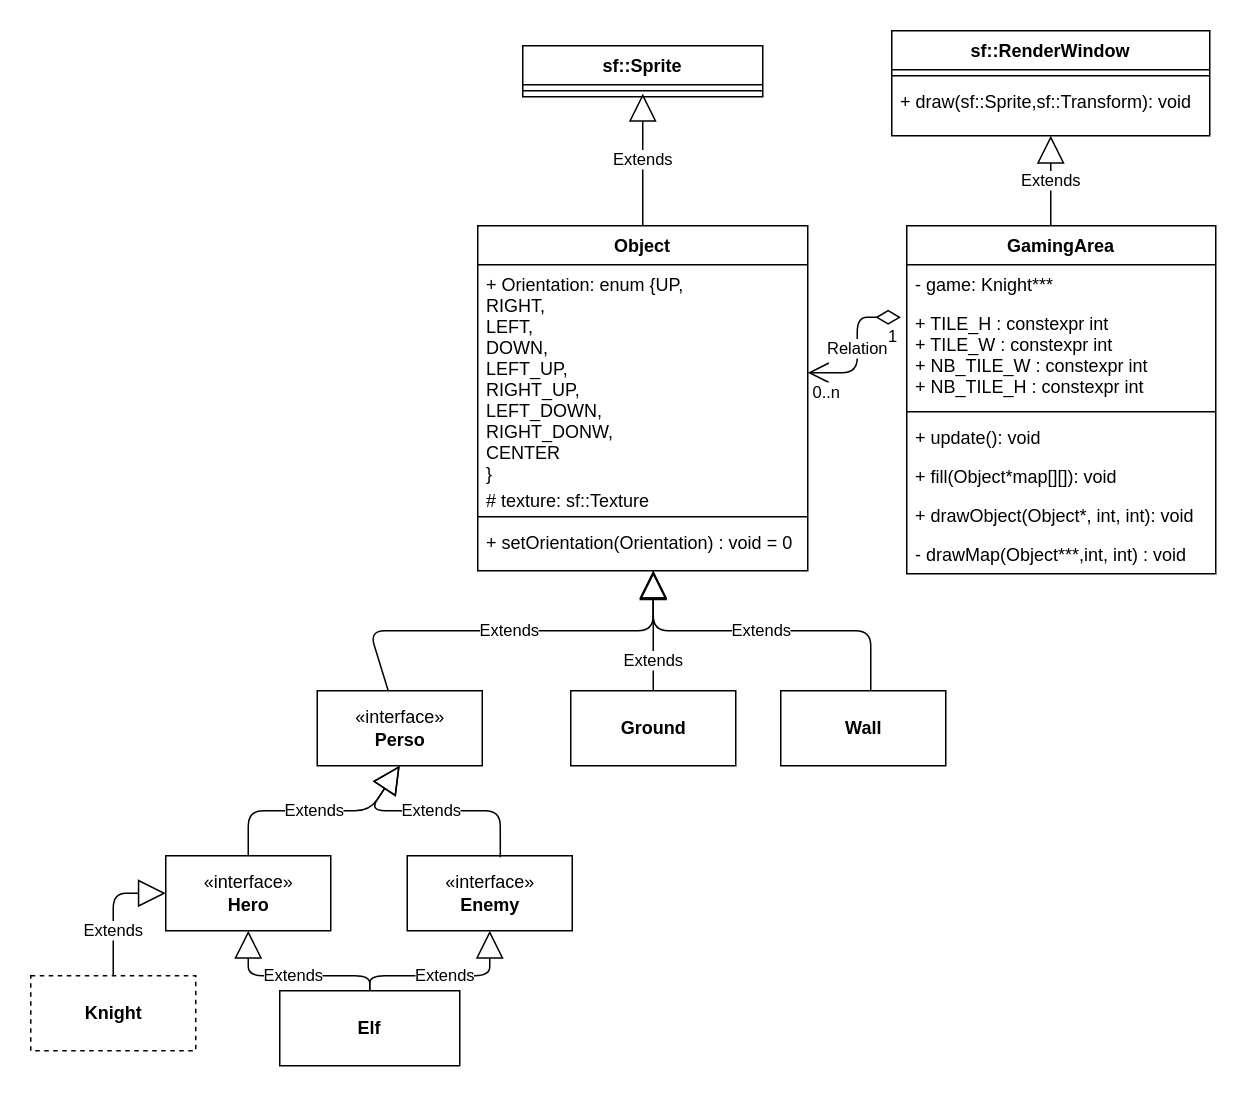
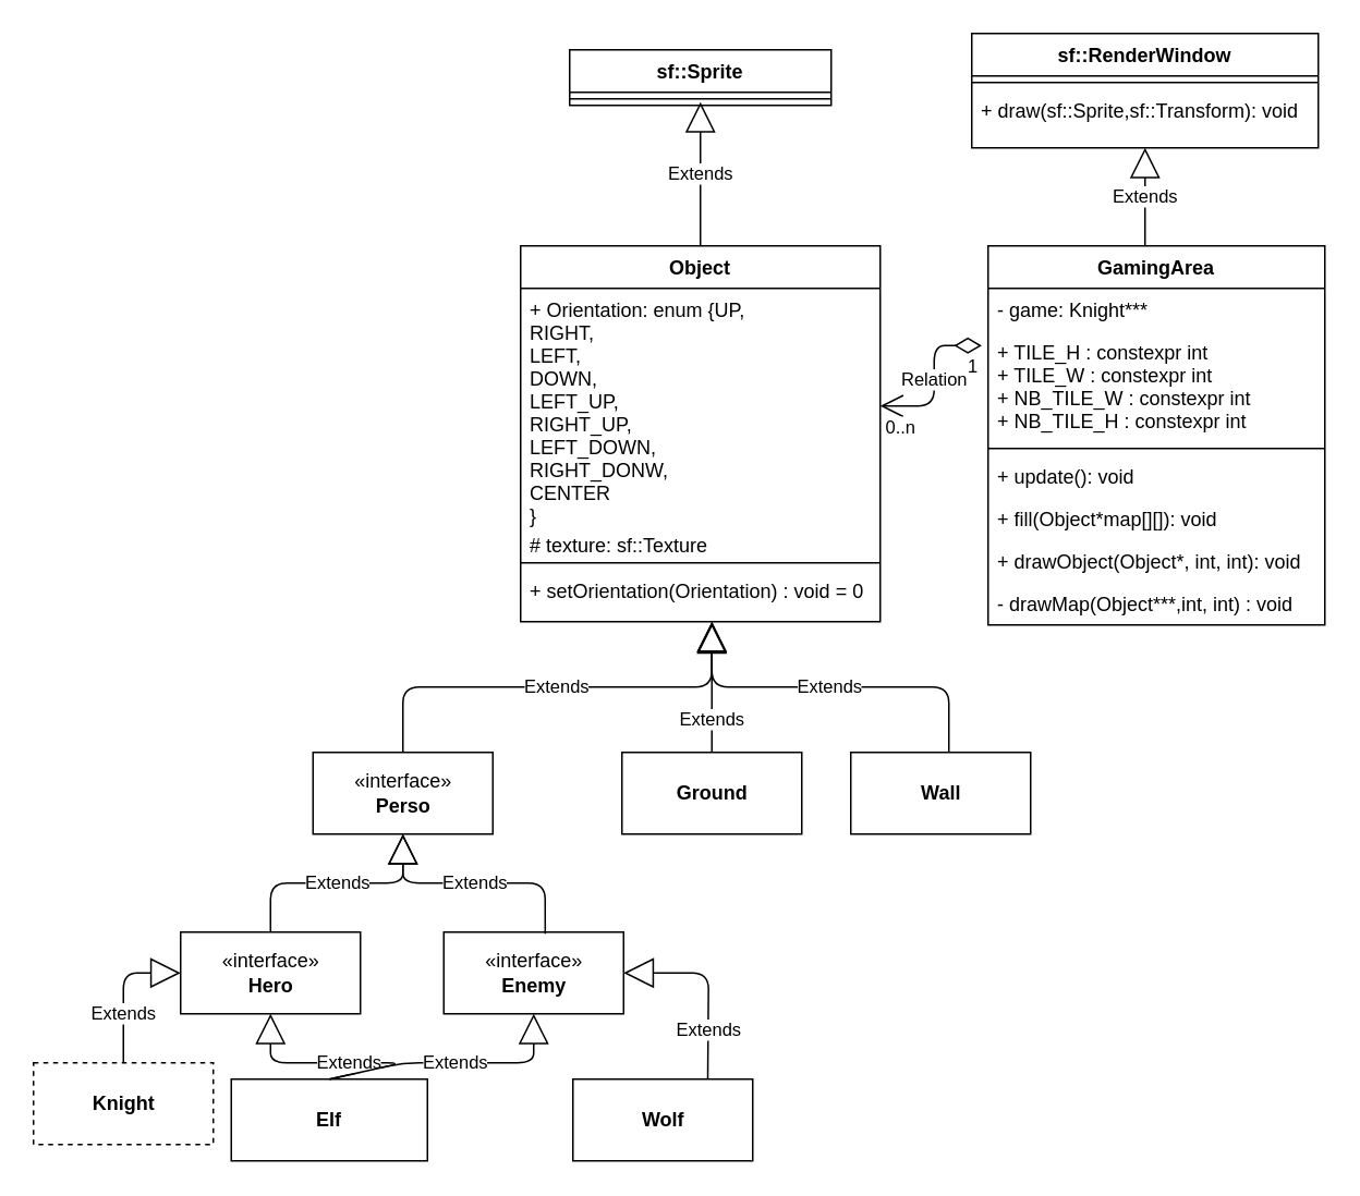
- <mxCell id="25" value="«interface»&lt;br&gt;&lt;b&gt;Perso&lt;/b&gt;" style="html=1;" vertex="1" parent="1"><mxGeometry x="211" y="460" width="110" height="50" as="geometry" /></mxCell>
+ <mxCell id="25" value="«interface»&lt;br&gt;&lt;b&gt;Perso&lt;/b&gt;" style="html=1;" vertex="1" parent="1"><mxGeometry x="191" y="460" width="110" height="50" as="geometry" /></mxCell>
+ <mxCell id="37" value="Extends" style="endArrow=block;endSize=16;endFill=0;html=1;exitX=0.75;exitY=0;exitDx=0;exitDy=0;entryX=1;entryY=0.5;entryDx=0;entryDy=0;" edge="1" parent="1" source="30" target="27"><mxGeometry x="-0.487" width="160" relative="1" as="geometry"><mxPoint x="215" y="620" as="sourcePoint" /><mxPoint x="296" y="560" as="targetPoint" /><Array as="points"><mxPoint x="433" y="595" /></Array><mxPoint as="offset" /></mxGeometry></mxCell>
- <mxCell id="28" value="&lt;b&gt;Elf&lt;/b&gt;" style="whiteSpace=wrap;html=1;" vertex="1" parent="1"><mxGeometry x="186" y="660" width="120" height="50" as="geometry" /></mxCell>
+ <mxCell id="28" value="&lt;b&gt;Elf&lt;/b&gt;" style="whiteSpace=wrap;html=1;" vertex="1" parent="1"><mxGeometry x="141" y="660" width="120" height="50" as="geometry" /></mxCell>
+ <mxCell id="30" value="&lt;b&gt;Wolf&lt;/b&gt;" style="html=1;" vertex="1" parent="1"><mxGeometry y="660" width="110" height="50" as="geometry" x="350" /></mxCell>
